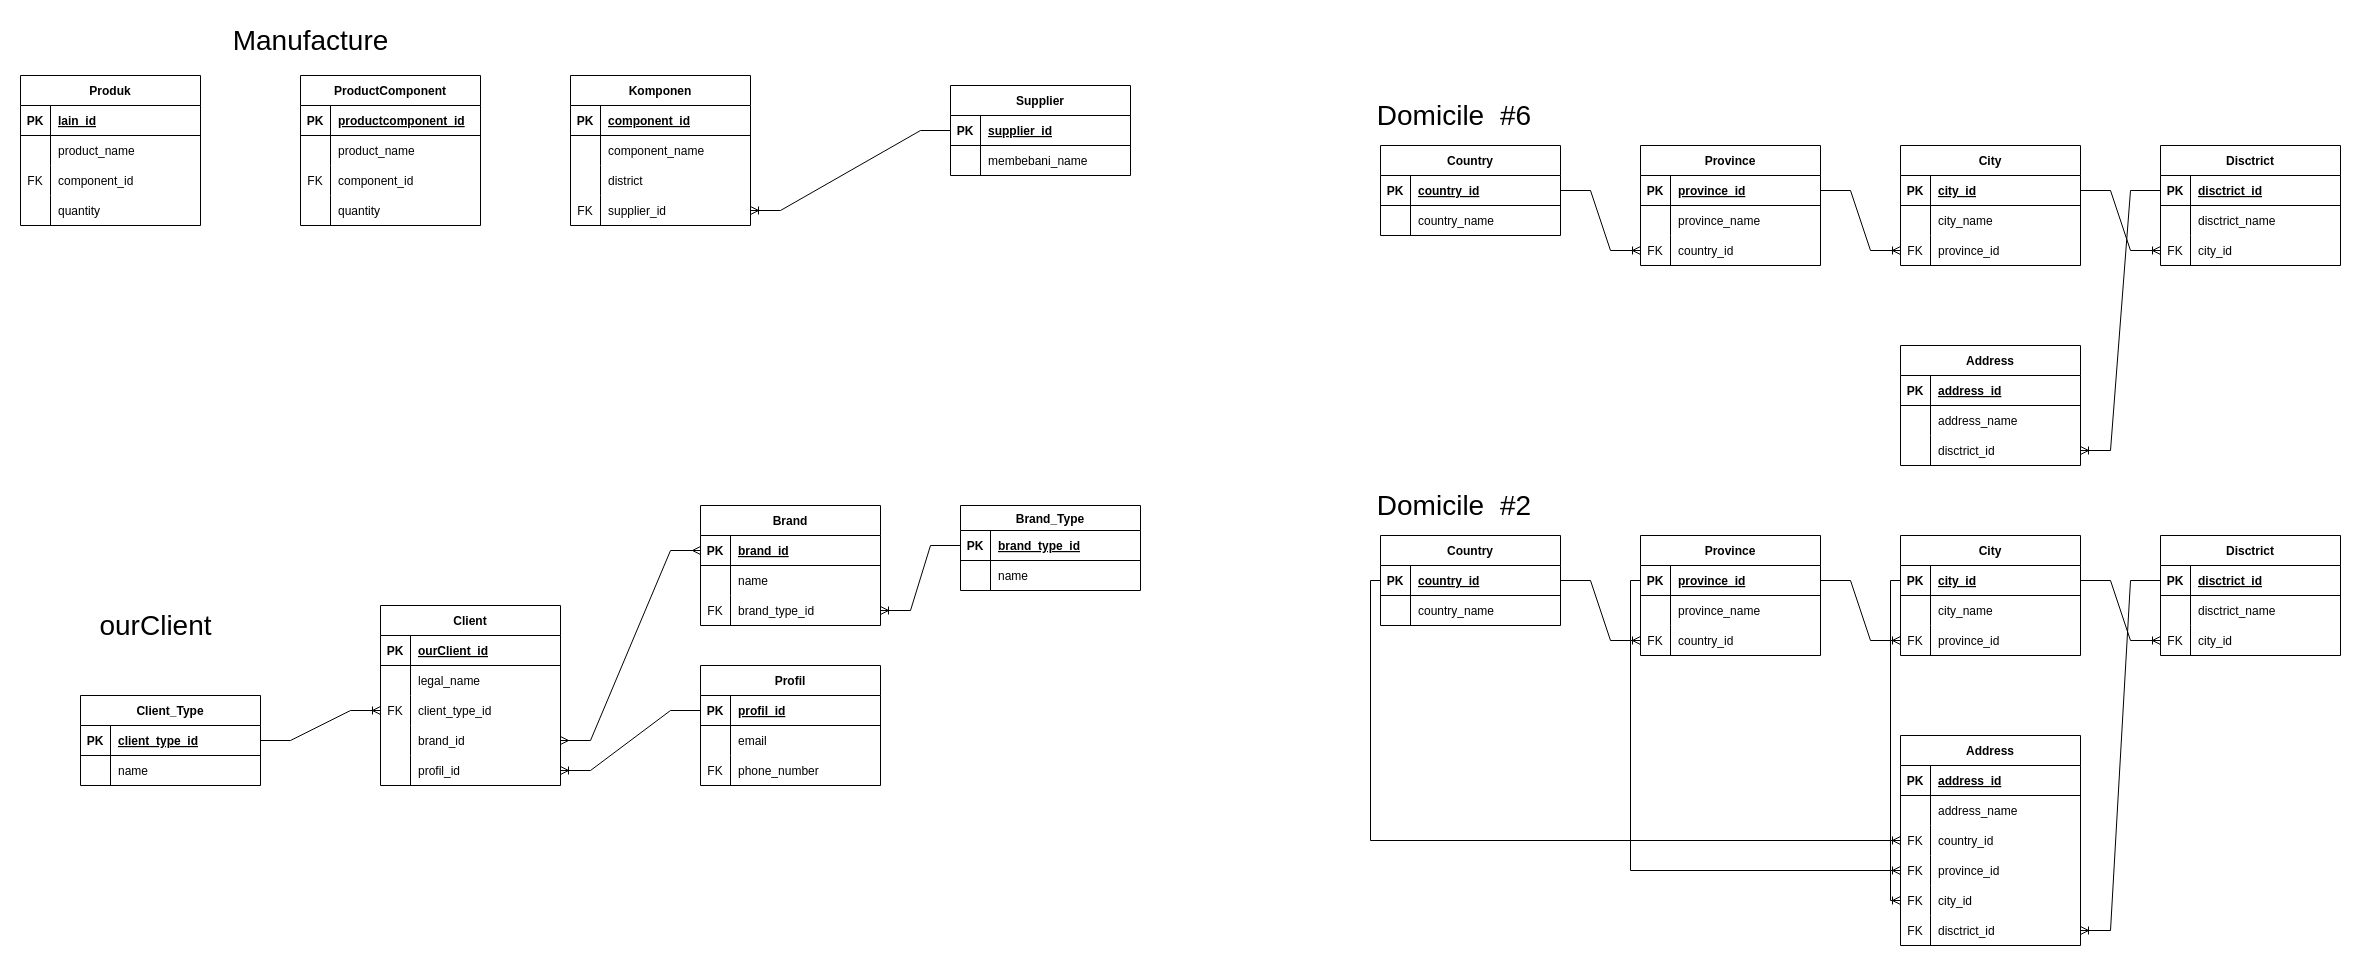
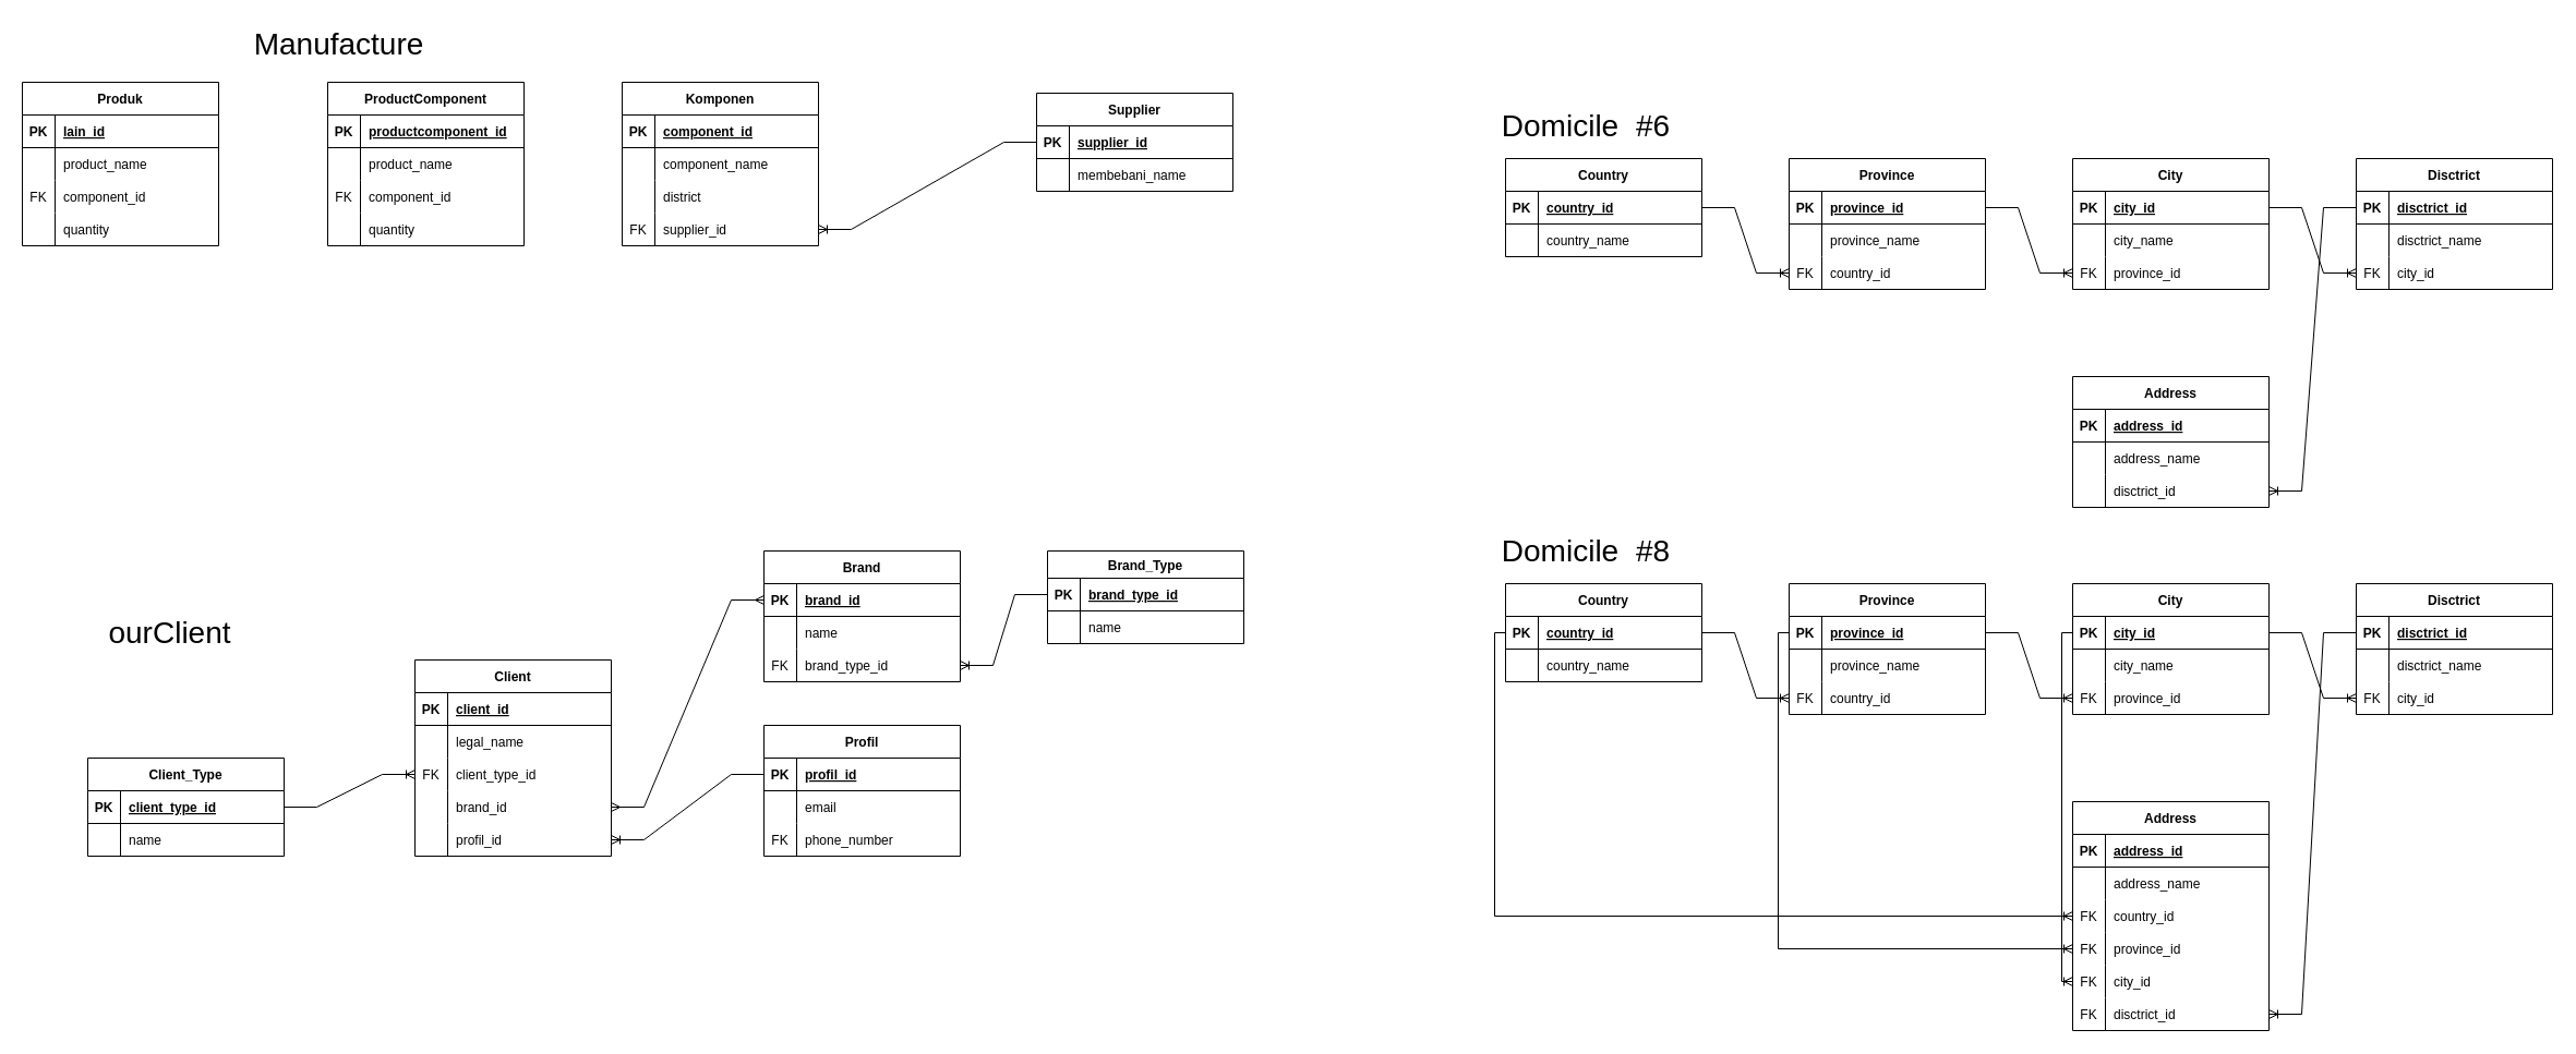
- <mxCell id="208" value="#2" style="text;html=1;align=center;verticalAlign=middle;resizable=0;points=[];autosize=1;strokeColor=none;fillColor=none;fontSize=28;" vertex="1" parent="1"><mxGeometry x="1490" y="485" width="50" height="40" as="geometry" /></mxCell>
+ <mxCell id="208" value="#8" style="text;html=1;align=center;verticalAlign=middle;resizable=0;points=[];autosize=1;strokeColor=none;fillColor=none;fontSize=28;" vertex="1" parent="1"><mxGeometry x="1490" y="485" width="50" height="40" as="geometry" /></mxCell>
- <mxCell id="98" value="ourClient" style="text;html=1;align=center;verticalAlign=middle;resizable=0;points=[];autosize=1;strokeColor=none;fillColor=none;fontSize=28;" vertex="1" parent="1"><mxGeometry x="90" y="605" width="130" height="40" as="geometry" /></mxCell>
+ <mxCell id="98" value="ourClient" style="text;html=1;align=center;verticalAlign=middle;resizable=0;points=[];autosize=1;strokeColor=none;fillColor=none;fontSize=28;" vertex="1" parent="1"><mxGeometry x="90" y="560" width="130" height="40" as="geometry" /></mxCell>
- <mxCell id="39" value="ourClient_id" style="shape=partialRectangle;connectable=0;fillColor=none;top=0;left=0;bottom=0;right=0;align=left;spacingLeft=6;fontStyle=5;overflow=hidden;" parent="37" vertex="1"><mxGeometry x="30" width="150" height="30" as="geometry"><mxRectangle width="150" height="30" as="alternateBounds" /></mxGeometry></mxCell>
+ <mxCell id="39" value="client_id" style="shape=partialRectangle;connectable=0;fillColor=none;top=0;left=0;bottom=0;right=0;align=left;spacingLeft=6;fontStyle=5;overflow=hidden;" parent="37" vertex="1"><mxGeometry x="30" width="150" height="30" as="geometry"><mxRectangle width="150" height="30" as="alternateBounds" /></mxGeometry></mxCell>
